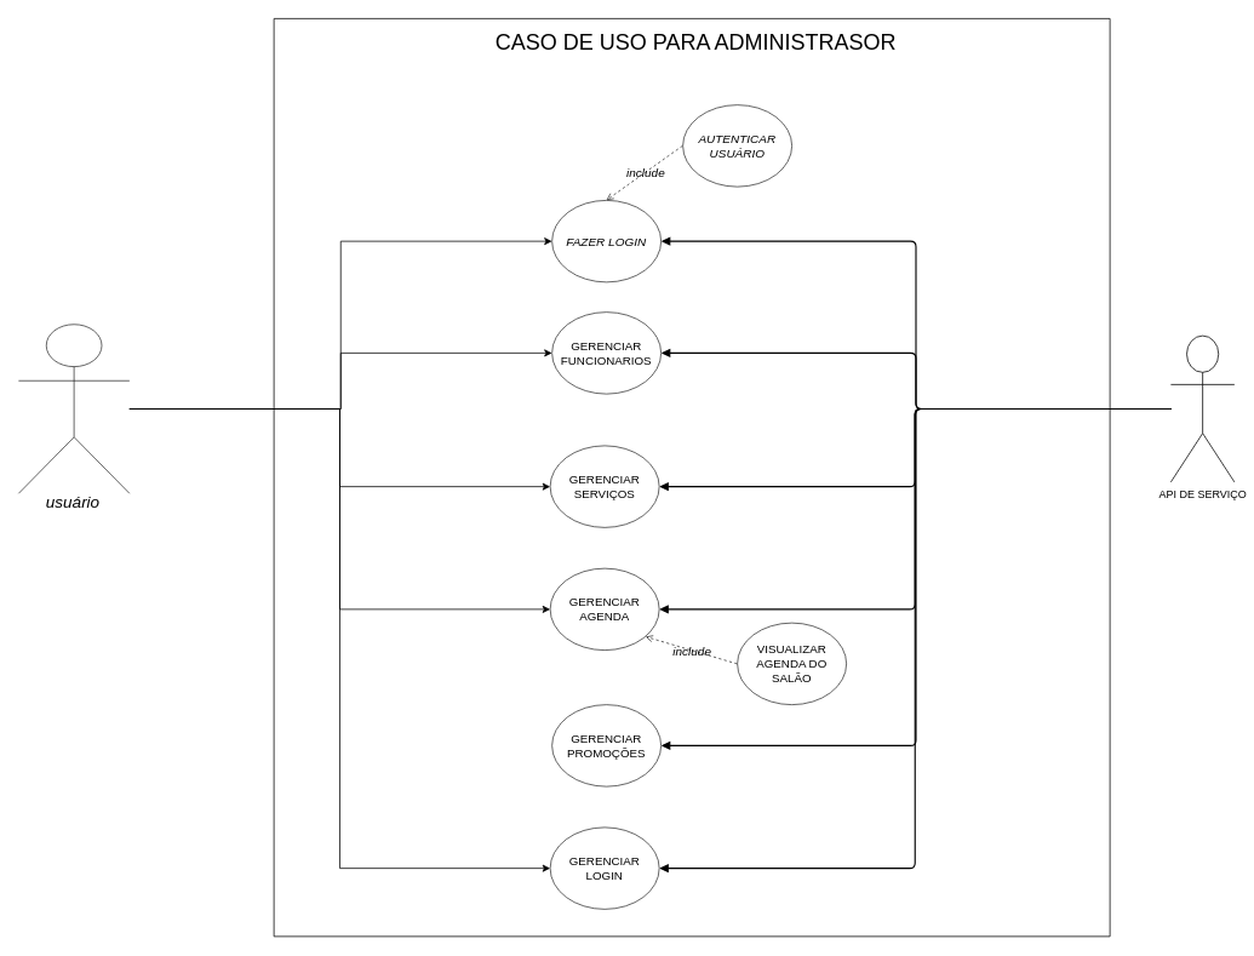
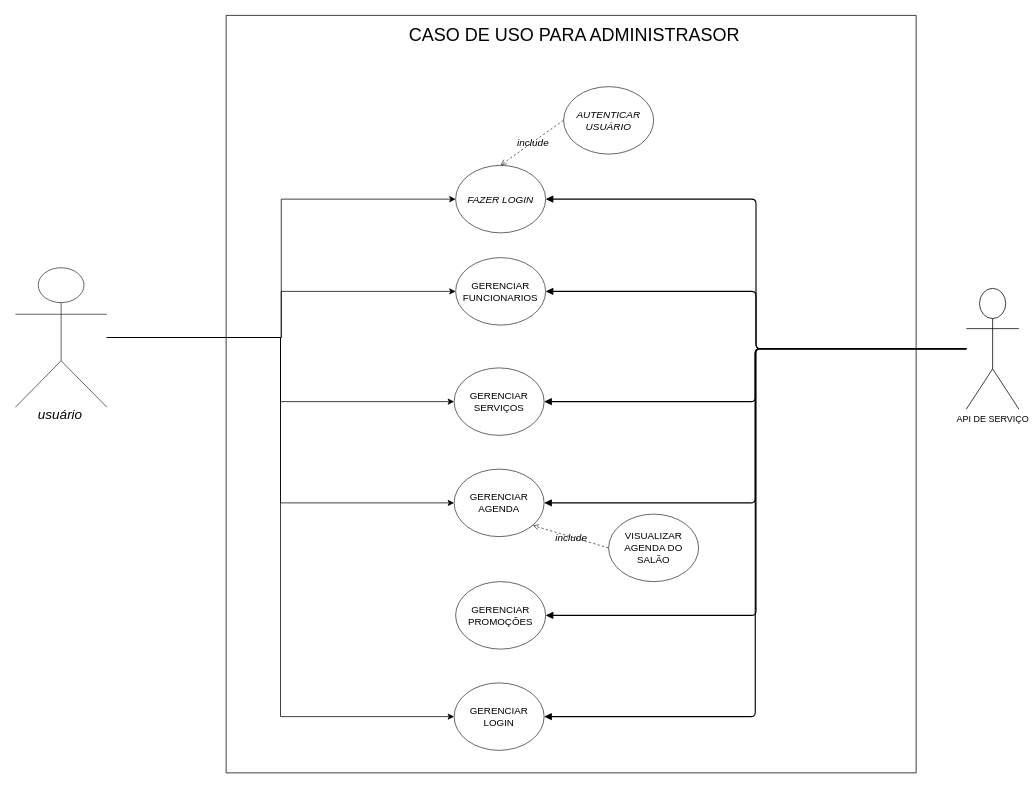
- <mxCell id="28" value="API DE SERVIÇO" style="shape=umlActor;verticalLabelPosition=bottom;verticalAlign=top;html=1;outlineConnect=0;labelBackgroundColor=none;" vertex="1" parent="1"><mxGeometry x="1288" y="369" width="70" height="161" as="geometry" /></mxCell>
+ <mxCell id="28" value="API DE SERVIÇO" style="shape=umlActor;verticalLabelPosition=bottom;verticalAlign=top;html=1;outlineConnect=0;labelBackgroundColor=none;" vertex="1" parent="1"><mxGeometry x="1288" y="384" width="70" height="161" as="geometry" /></mxCell>
